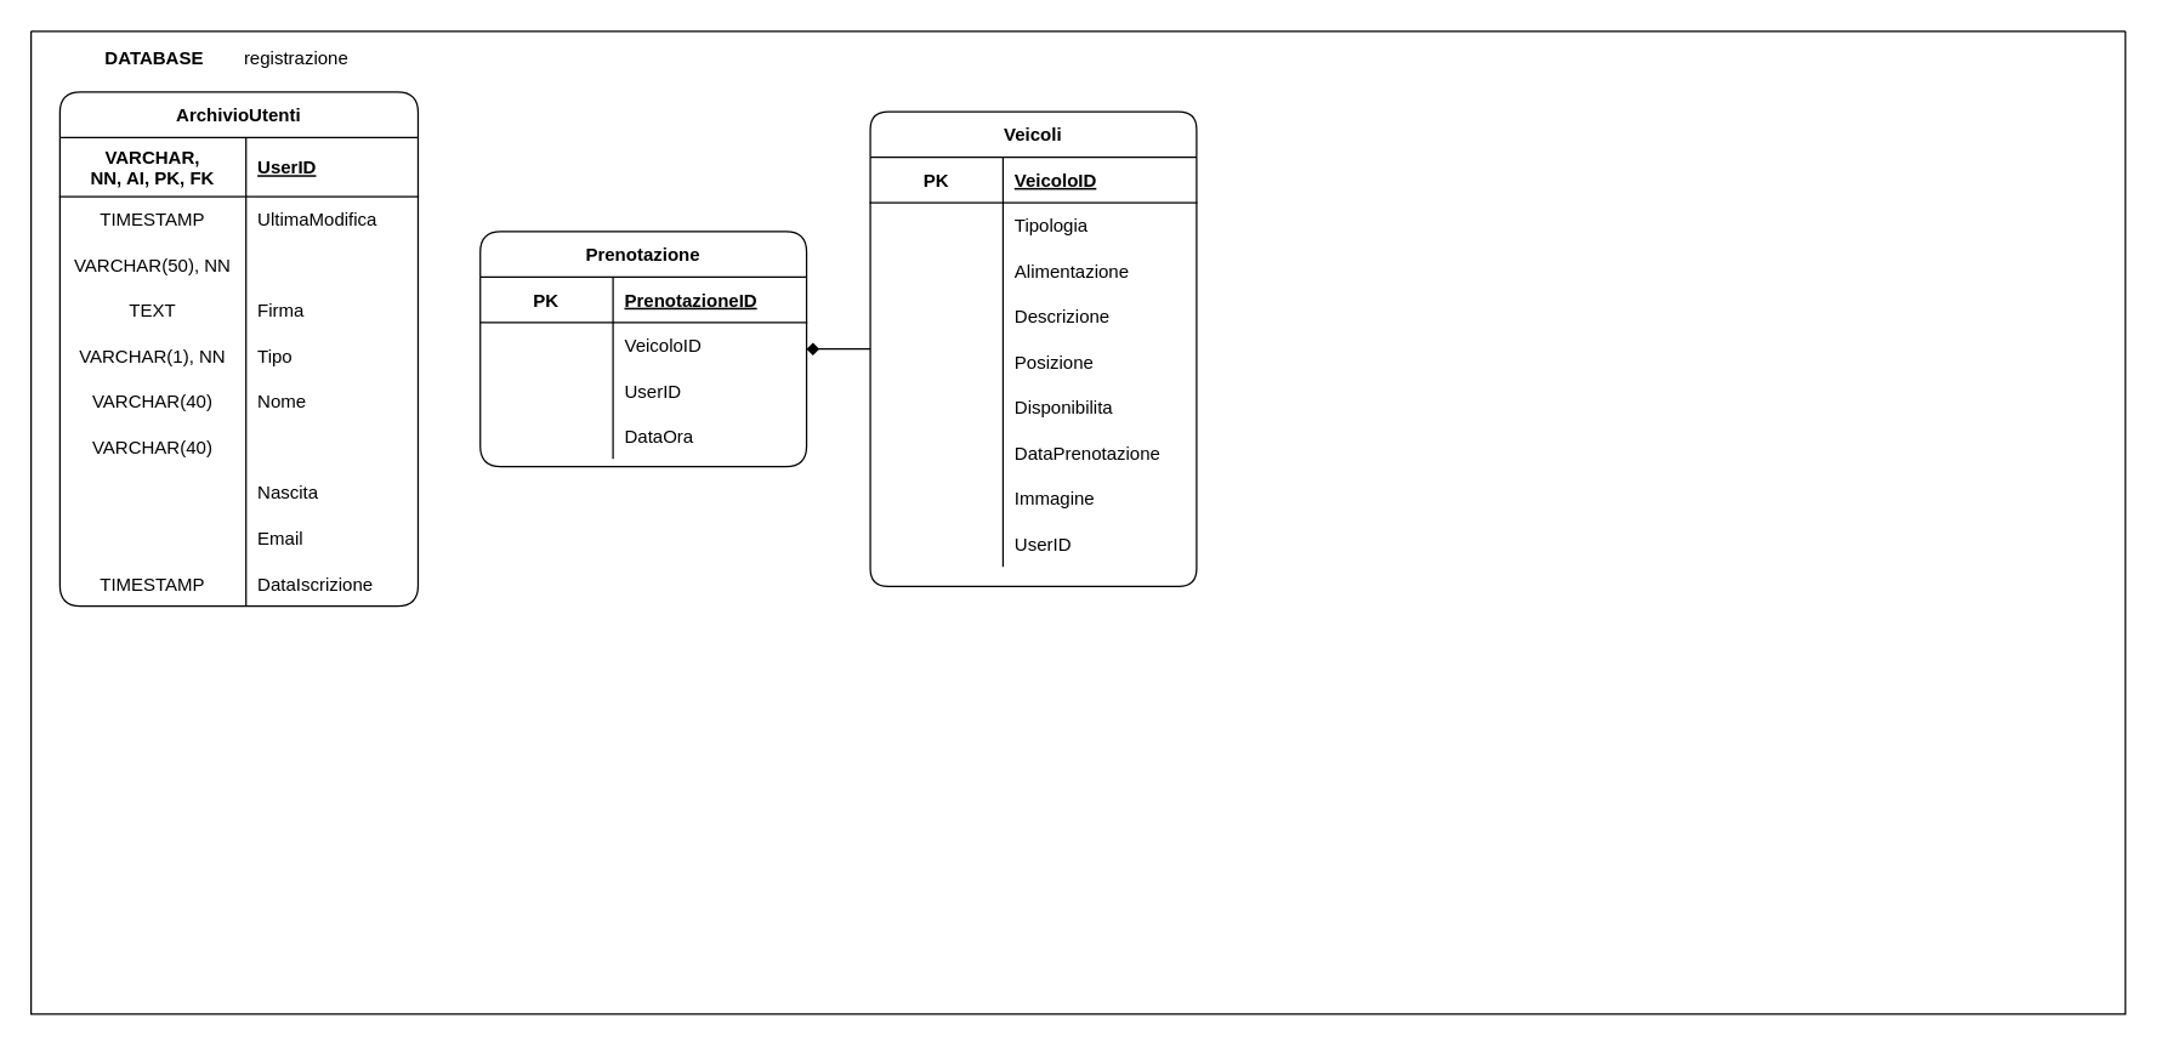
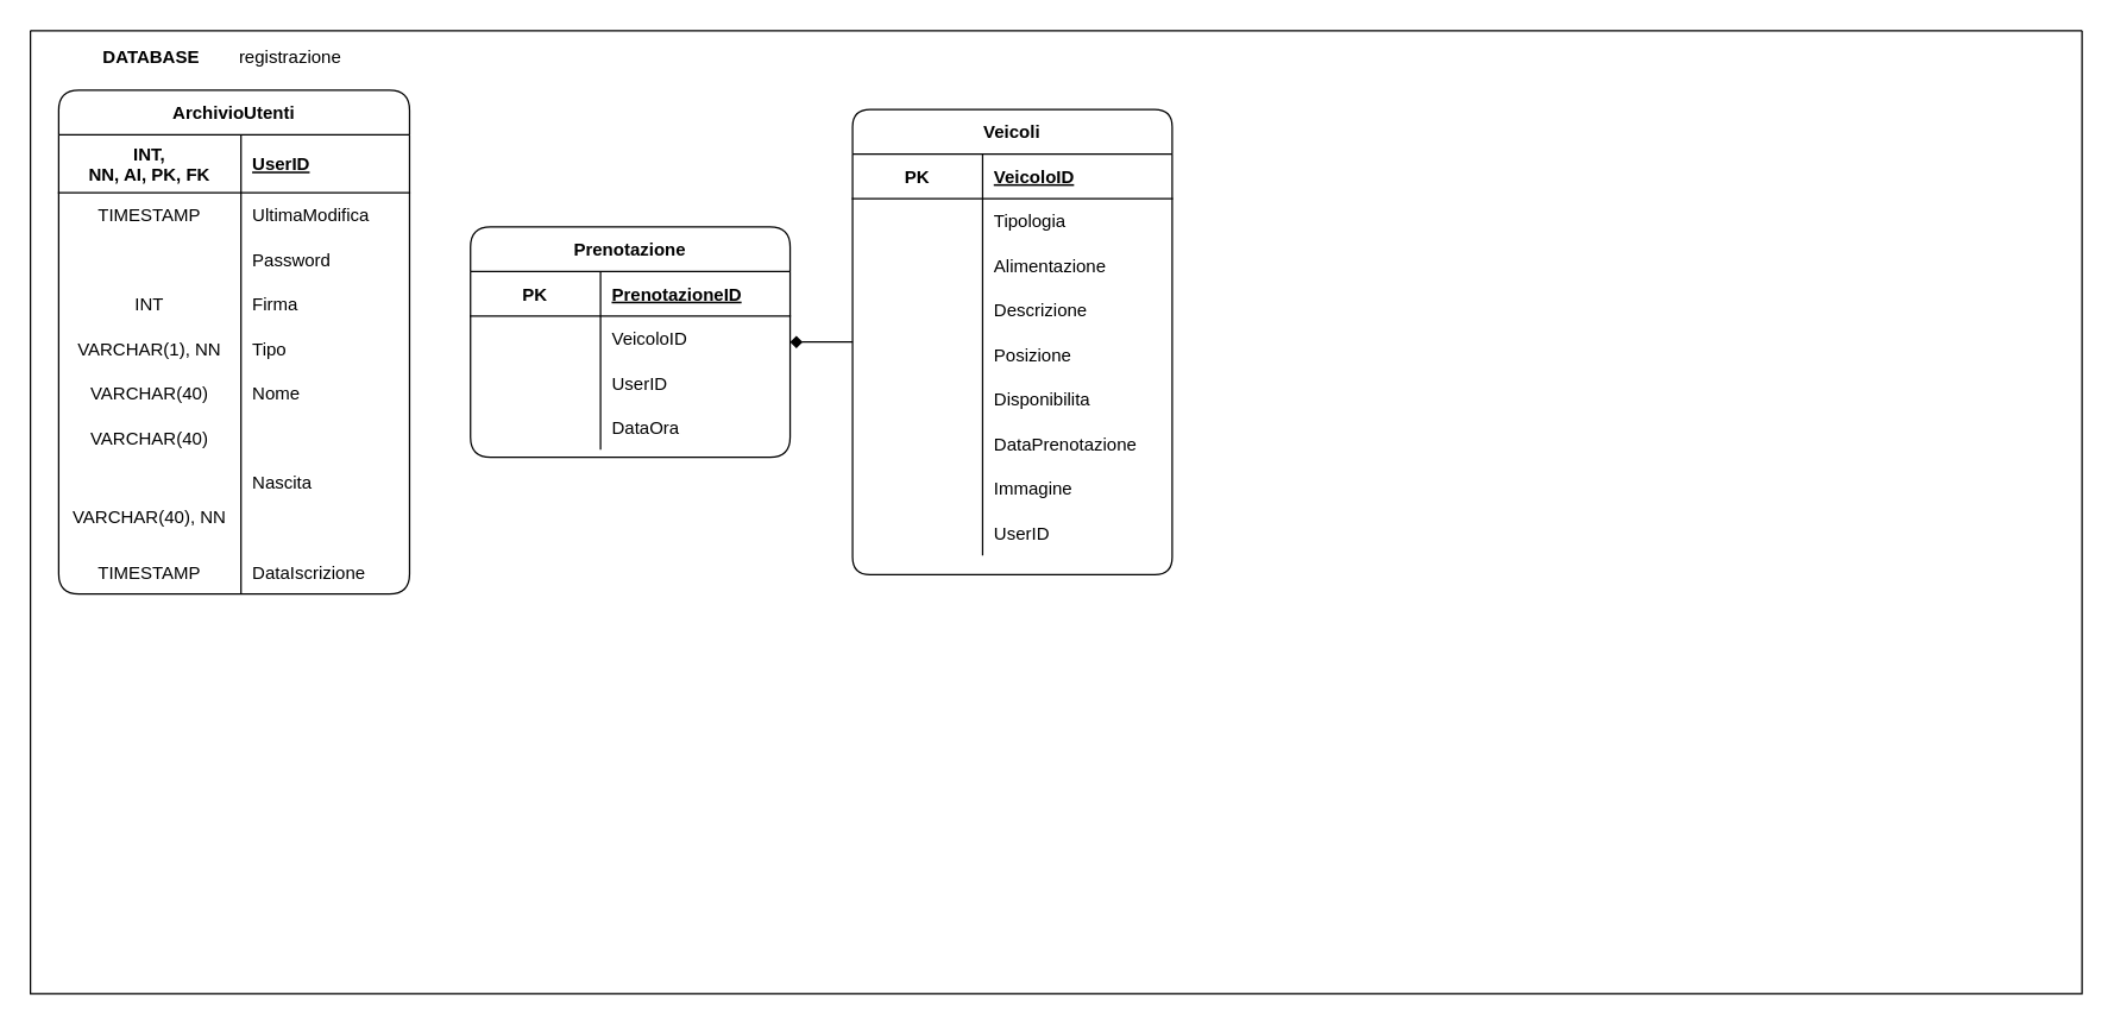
- <mxCell id="8" value="VARCHAR, &#10;NN, AI, PK, FK" style="shape=partialRectangle;connectable=0;fillColor=none;top=0;left=0;bottom=0;right=0;fontStyle=1;overflow=hidden;" vertex="1" parent="7"><mxGeometry width="122.625" height="39" as="geometry" /></mxCell>
+ <mxCell id="8" value="INT, &#10;NN, AI, PK, FK" style="shape=partialRectangle;connectable=0;fillColor=none;top=0;left=0;bottom=0;right=0;fontStyle=1;overflow=hidden;" vertex="1" parent="7"><mxGeometry width="122.625" height="39" as="geometry" /></mxCell>
- <mxCell id="14" value="VARCHAR(50), NN" style="shape=partialRectangle;connectable=0;fillColor=none;top=0;left=0;bottom=0;right=0;editable=1;overflow=hidden;fontStyle=0" vertex="1" parent="13"><mxGeometry width="122.625" height="30" as="geometry" /></mxCell>
+ <mxCell id="15" value="Password" style="shape=partialRectangle;connectable=0;fillColor=none;top=0;left=0;bottom=0;right=0;align=left;spacingLeft=6;overflow=hidden;" vertex="1" parent="13"><mxGeometry x="122.625" width="113.375" height="30" as="geometry" /></mxCell>
- <mxCell id="17" value="TEXT" style="shape=partialRectangle;connectable=0;fillColor=none;top=0;left=0;bottom=0;right=0;editable=1;overflow=hidden;fontStyle=0" vertex="1" parent="16"><mxGeometry width="122.625" height="30" as="geometry" /></mxCell>
+ <mxCell id="17" value="INT" style="shape=partialRectangle;connectable=0;fillColor=none;top=0;left=0;bottom=0;right=0;editable=1;overflow=hidden;fontStyle=0" vertex="1" parent="16"><mxGeometry width="122.625" height="30" as="geometry" /></mxCell>
+ <mxCell id="30" value="VARCHAR(40), NN&#10;" style="shape=partialRectangle;connectable=0;fillColor=none;top=0;left=0;bottom=0;right=0;editable=1;overflow=hidden;" vertex="1" parent="29"><mxGeometry width="122.625" height="30" as="geometry" /></mxCell>
- <mxCell id="31" value="Email" style="shape=partialRectangle;connectable=0;fillColor=none;top=0;left=0;bottom=0;right=0;align=left;spacingLeft=6;overflow=hidden;" vertex="1" parent="29"><mxGeometry x="122.625" width="113.375" height="30" as="geometry" /></mxCell>
